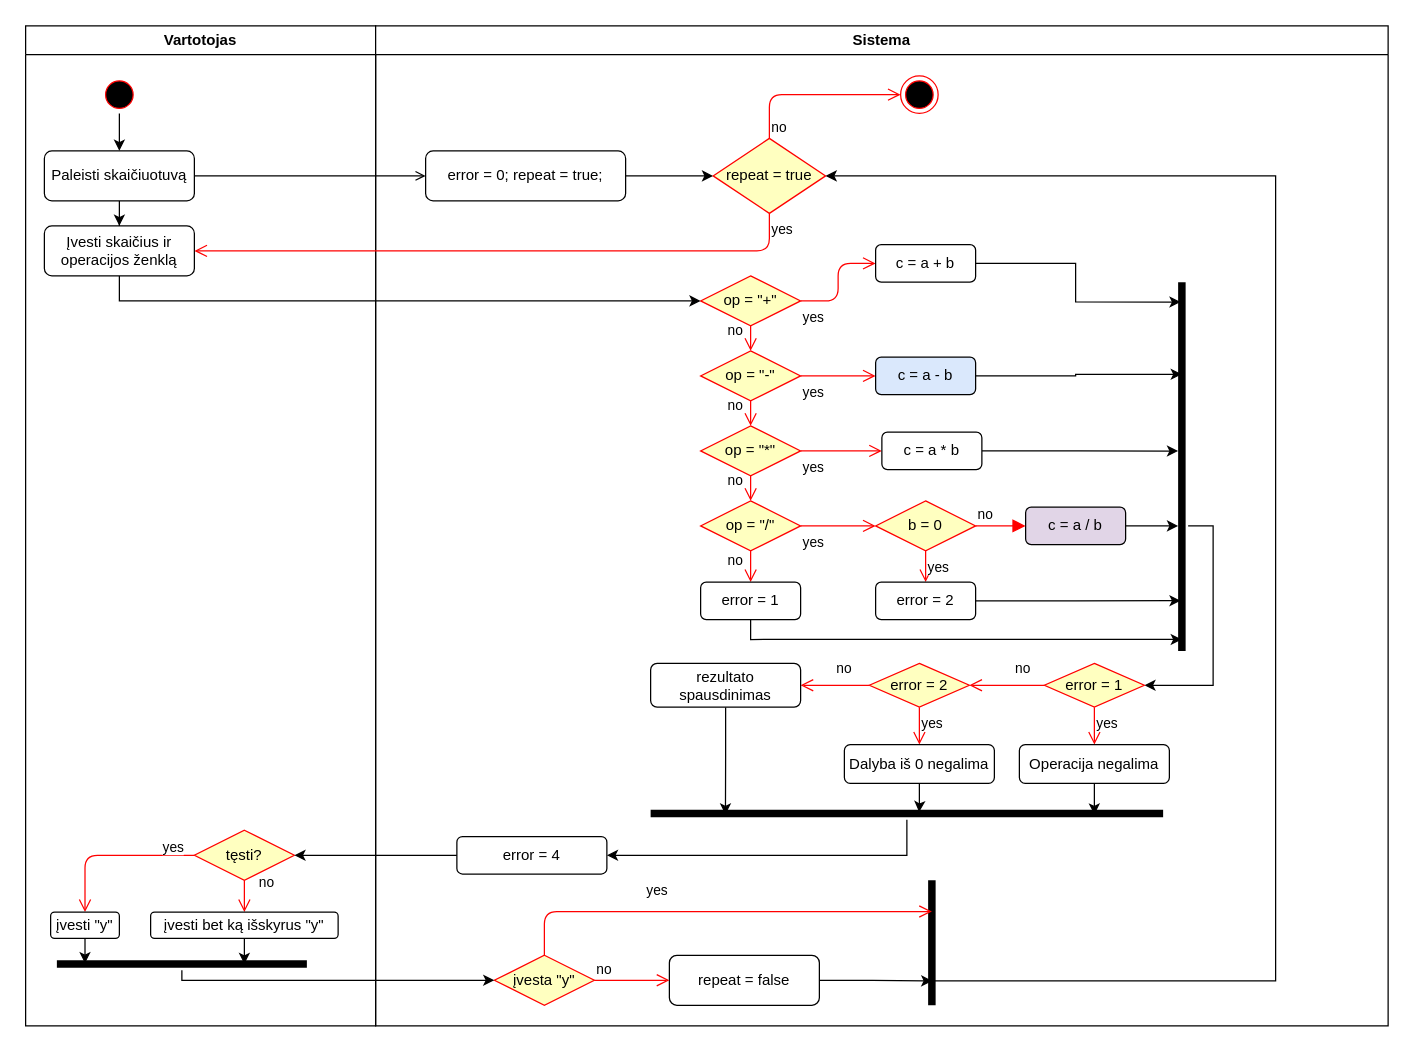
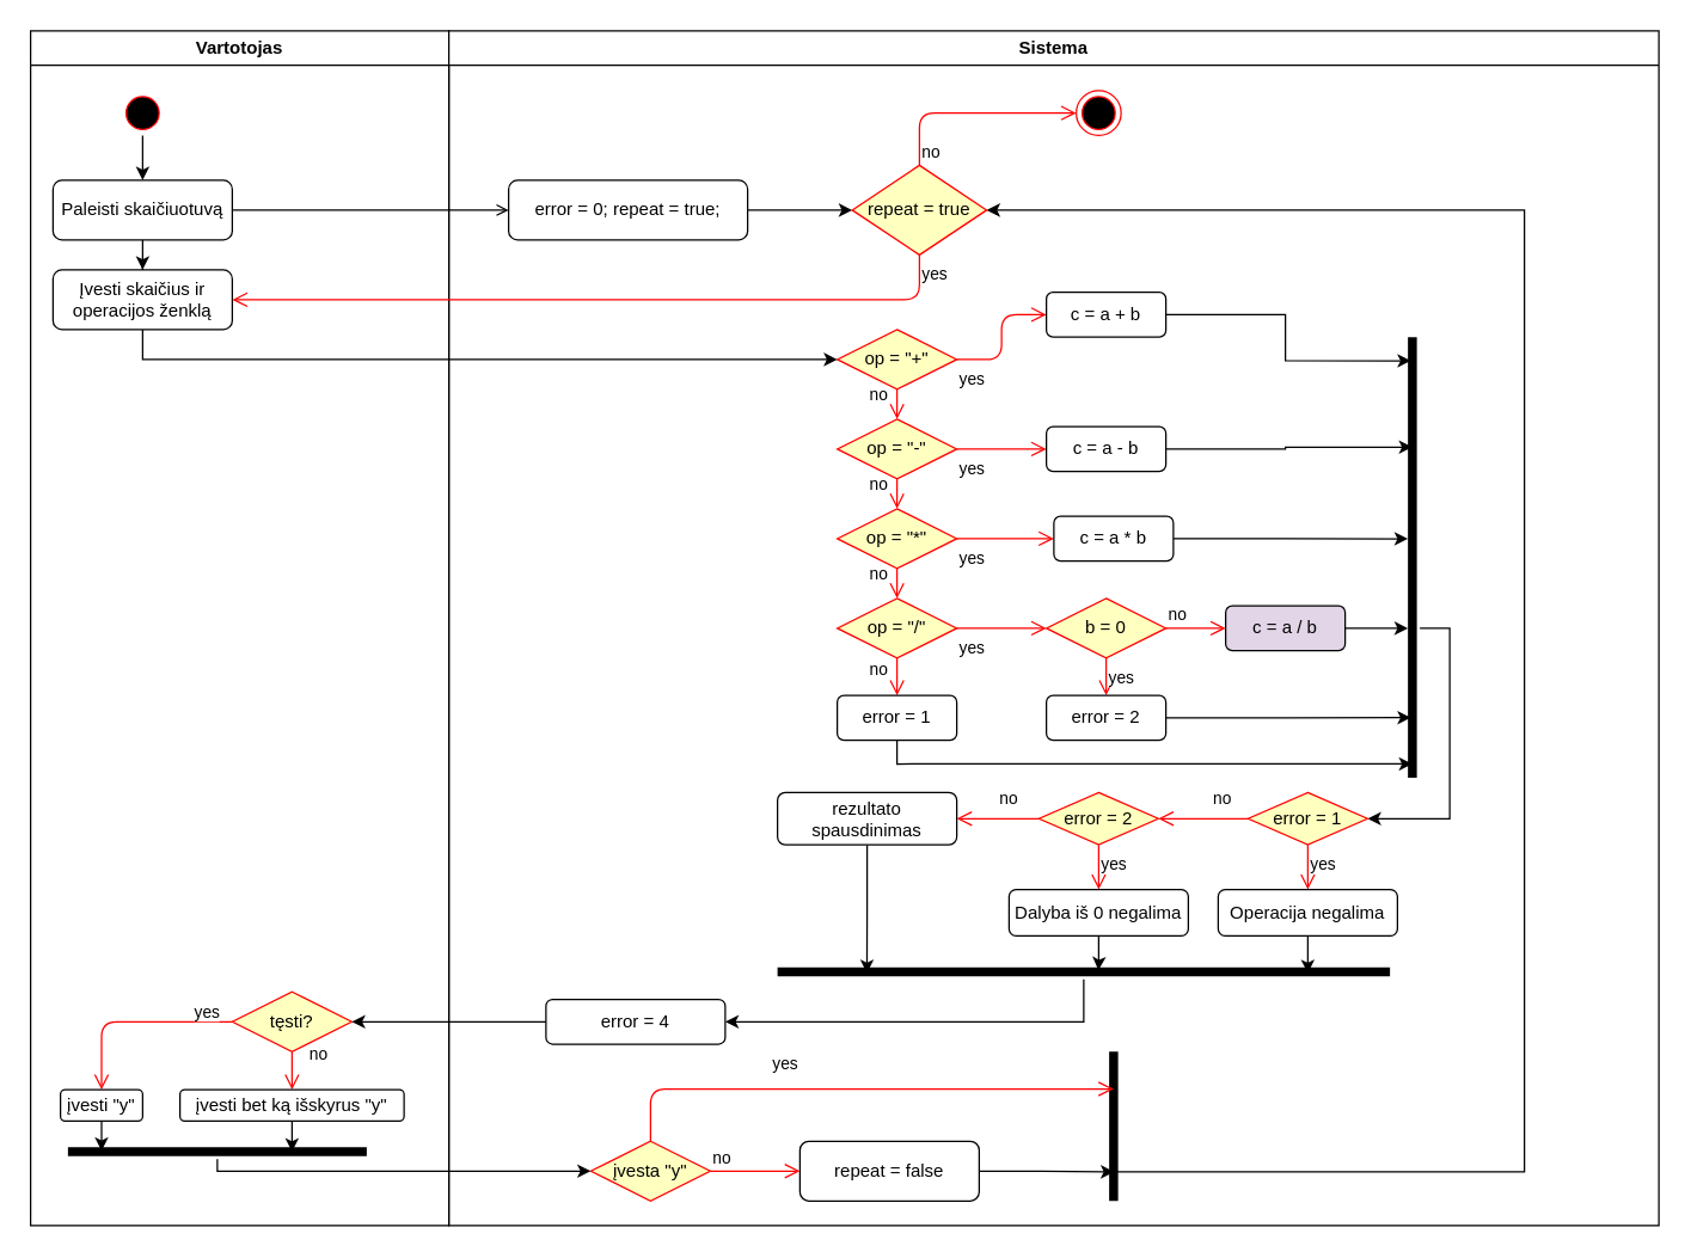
- <mxCell id="37" value="c = a - b" style="rounded=1;whiteSpace=wrap;html=1;fillColor=#dae8fc;" parent="16" vertex="1"><mxGeometry x="400" y="265" width="80" height="30" as="geometry" /></mxCell>
+ <mxCell id="37" value="c = a - b" style="rounded=1;whiteSpace=wrap;html=1;" parent="16" vertex="1"><mxGeometry x="400" y="265" width="80" height="30" as="geometry" /></mxCell>
- <mxCell id="43" value="no" style="edgeStyle=orthogonalEdgeStyle;html=1;align=left;verticalAlign=bottom;endArrow=block;endSize=8;strokeColor=#ff0000;entryX=0;entryY=0.5;entryDx=0;entryDy=0;" parent="16" source="42" target="41" edge="1"><mxGeometry x="-1" relative="1" as="geometry"><mxPoint x="590" y="410" as="targetPoint" /></mxGeometry></mxCell>
+ <mxCell id="43" value="no" style="edgeStyle=orthogonalEdgeStyle;html=1;align=left;verticalAlign=bottom;endArrow=open;endSize=8;strokeColor=#ff0000;entryX=0;entryY=0.5;entryDx=0;entryDy=0;" parent="16" source="42" target="41" edge="1"><mxGeometry x="-1" relative="1" as="geometry"><mxPoint x="590" y="410" as="targetPoint" /></mxGeometry></mxCell>
